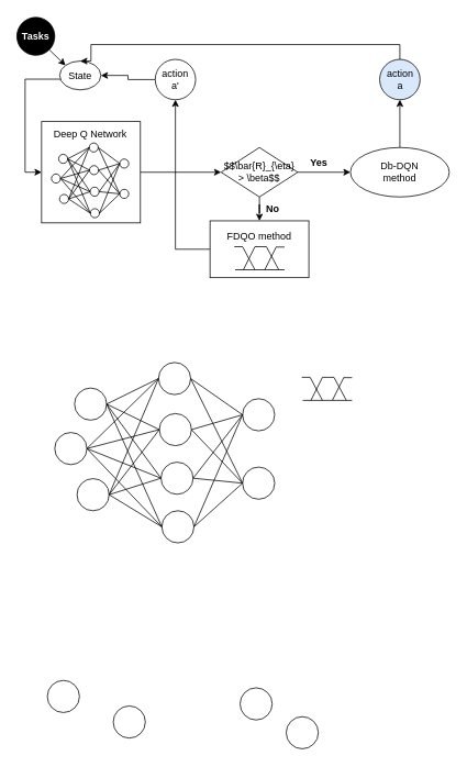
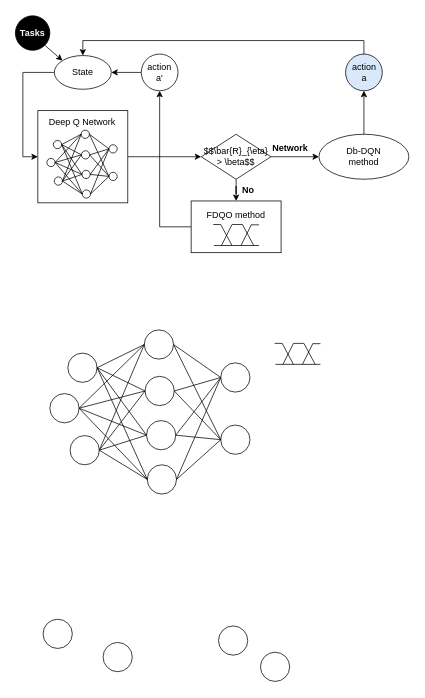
- <mxCell id="36" value="State" style="ellipse;whiteSpace=wrap;html=1;" vertex="1" parent="1"><mxGeometry x="72" y="73" width="50" height="35" as="geometry" /></mxCell>
+ <mxCell id="36" value="State" style="ellipse;whiteSpace=wrap;html=1;" vertex="1" parent="1"><mxGeometry x="72" y="73" width="76" height="45" as="geometry" /></mxCell>
- <mxCell id="100" value="&lt;b&gt;Yes&lt;/b&gt;" style="text;html=1;strokeColor=none;fillColor=none;align=center;verticalAlign=middle;whiteSpace=wrap;rounded=0;fontColor=#000000;" vertex="1" parent="1"><mxGeometry x="357" y="182" width="60" height="30" as="geometry" /></mxCell>
+ <mxCell id="100" value="&lt;b&gt;Network&lt;/b&gt;" style="text;html=1;strokeColor=none;fillColor=none;align=center;verticalAlign=middle;whiteSpace=wrap;rounded=0;fontColor=#000000;" vertex="1" parent="1"><mxGeometry x="357" y="182" width="60" height="30" as="geometry" /></mxCell>
